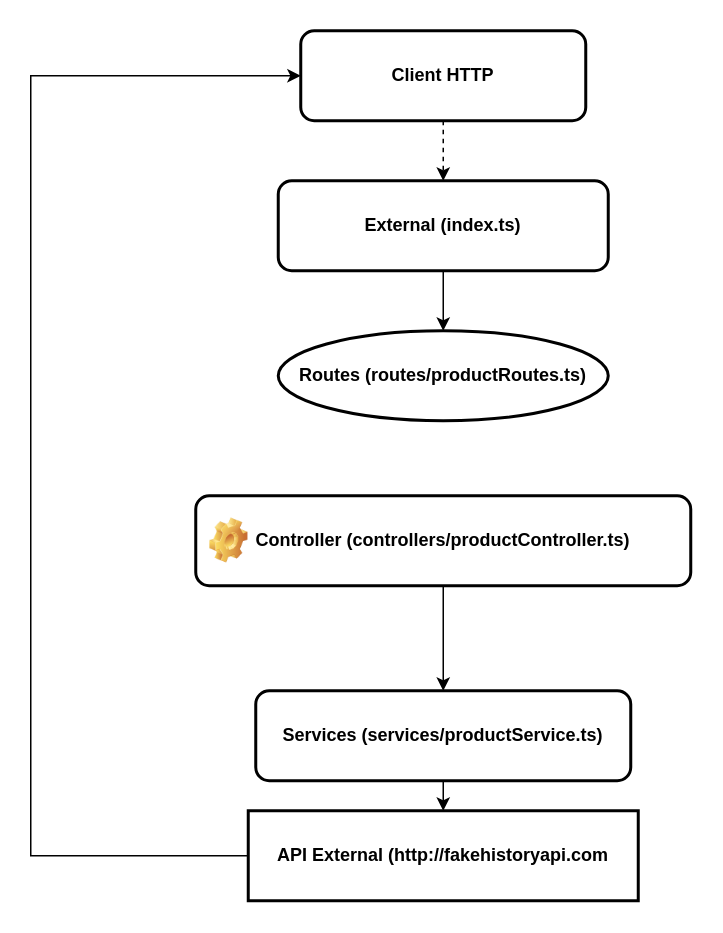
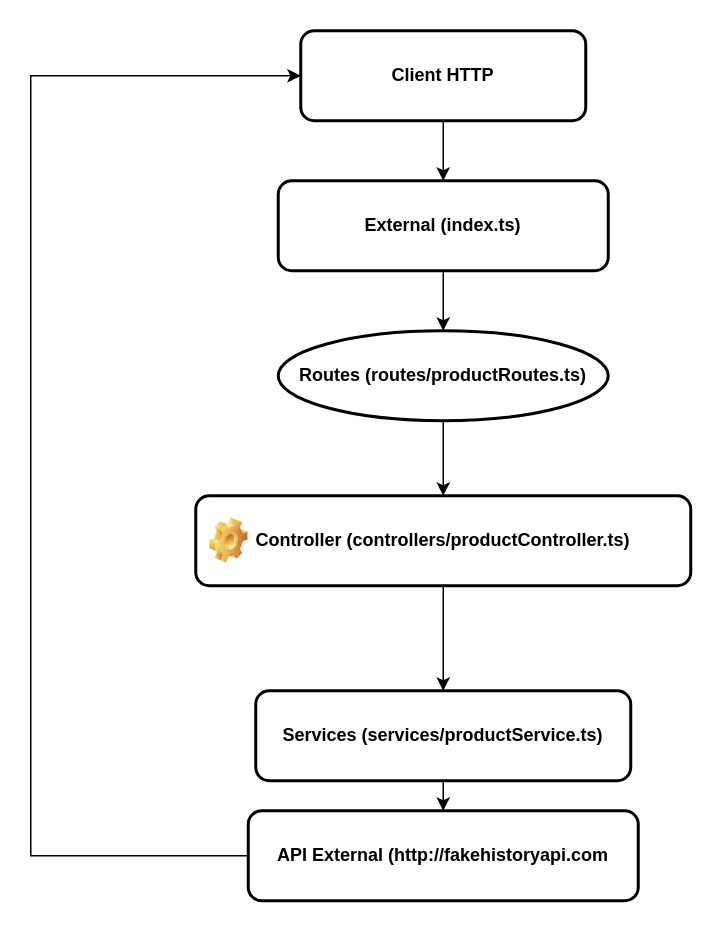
- <mxCell id="7" value="" style="endArrow=classic;html=1;rounded=0;entryX=0.5;entryY=0;entryDx=0;entryDy=0;exitX=0.5;exitY=1;exitDx=0;exitDy=0;dashed=1;" parent="1" source="6" target="2" edge="1"><mxGeometry width="50" height="50" relative="1" as="geometry"><mxPoint x="310" y="160" as="sourcePoint" /><mxPoint x="310" y="240" as="targetPoint" /></mxGeometry></mxCell>
+ <mxCell id="7" value="" style="endArrow=classic;html=1;rounded=0;entryX=0.5;entryY=0;entryDx=0;entryDy=0;exitX=0.5;exitY=1;exitDx=0;exitDy=0;" parent="1" source="6" target="2" edge="1"><mxGeometry width="50" height="50" relative="1" as="geometry"><mxPoint x="310" y="160" as="sourcePoint" /><mxPoint x="310" y="240" as="targetPoint" /></mxGeometry></mxCell>
+ <mxCell id="5" value="" style="endArrow=classic;html=1;rounded=0;exitX=0.5;exitY=1;exitDx=0;exitDy=0;entryX=0.5;entryY=0;entryDx=0;entryDy=0;" parent="1" source="4" target="8" edge="1"><mxGeometry width="50" height="50" relative="1" as="geometry"><mxPoint x="295" y="370" as="sourcePoint" /><mxPoint x="304.5" y="440" as="targetPoint" /></mxGeometry></mxCell>
- <mxCell id="12" value="&lt;b&gt;API External (http://fakehistoryapi.com&lt;/b&gt;" style="whiteSpace=wrap;html=1;fillColor=none;strokeWidth=2;rounded=0;" parent="1" vertex="1"><mxGeometry x="165" y="540" width="260" height="60" as="geometry" /></mxCell>
+ <mxCell id="12" value="&lt;b&gt;API External (http://fakehistoryapi.com&lt;/b&gt;" style="rounded=1;whiteSpace=wrap;html=1;fillColor=none;strokeWidth=2;" parent="1" vertex="1"><mxGeometry x="165" y="540" width="260" height="60" as="geometry" /></mxCell>
